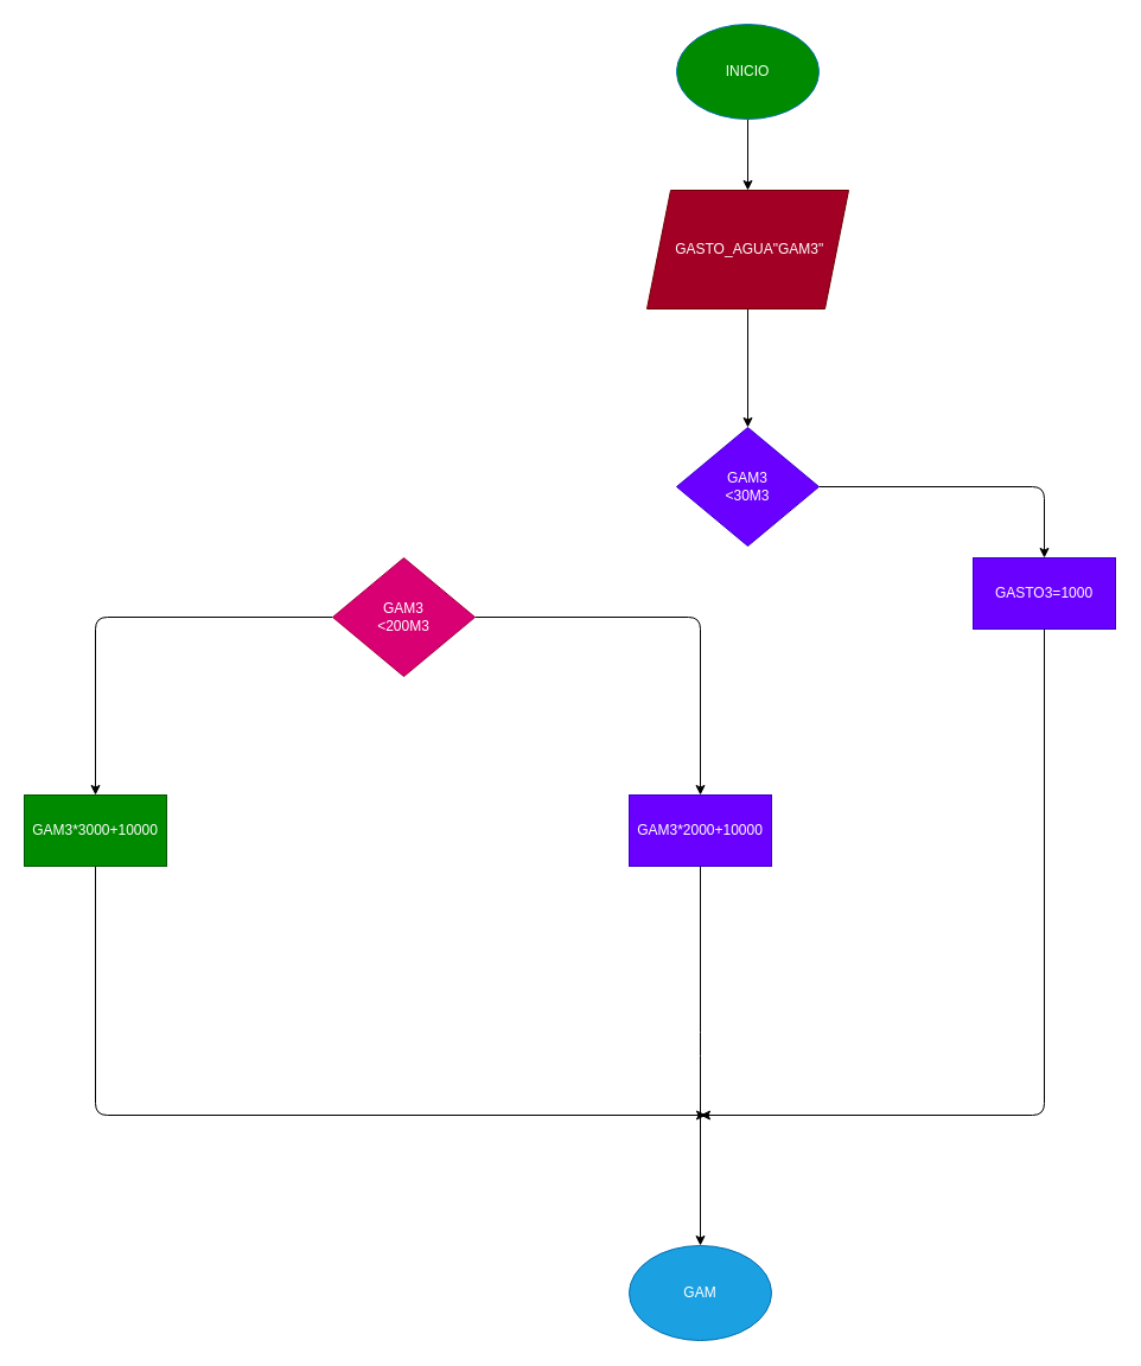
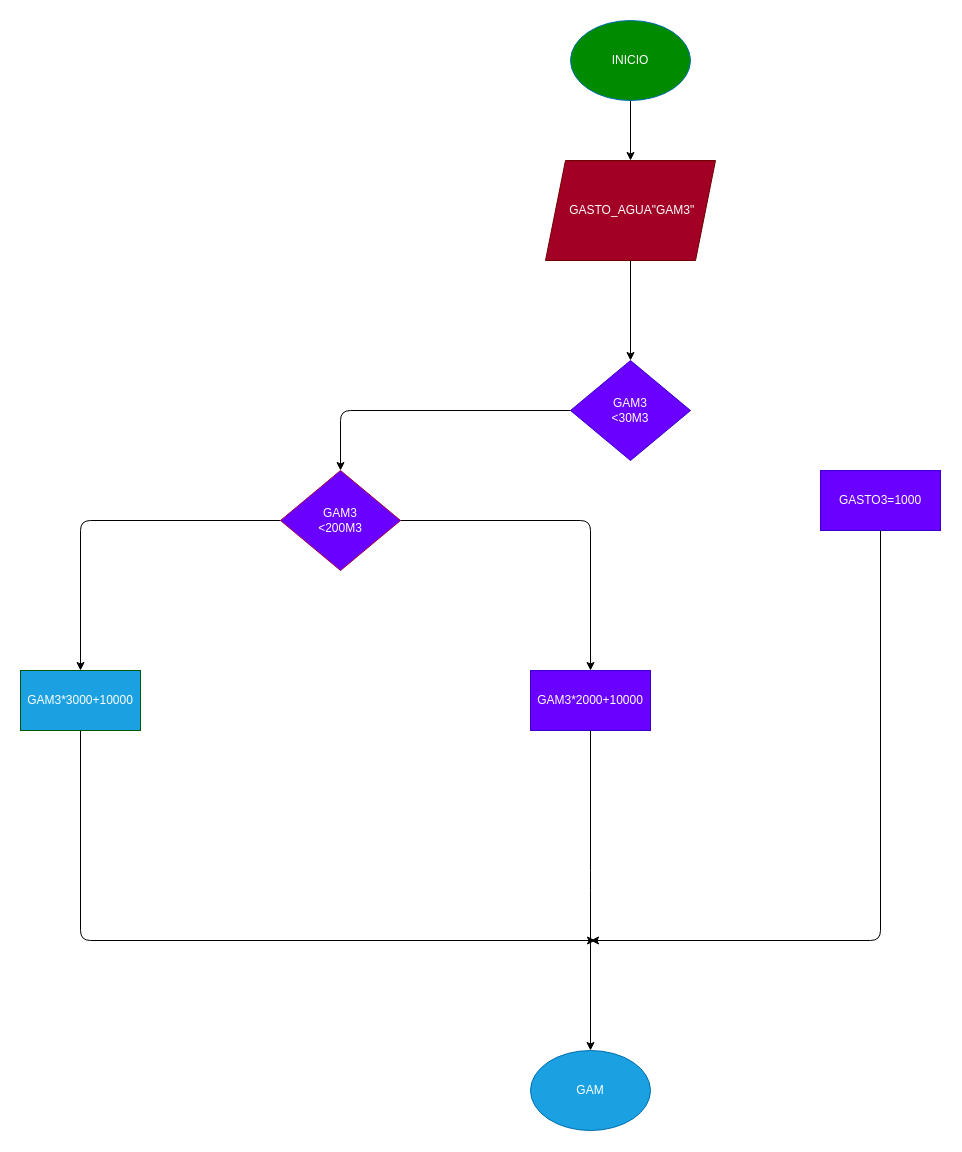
+ <mxCell id="6" value="" style="edgeStyle=none;html=1;" edge="1" parent="1" source="8" target="11"><mxGeometry relative="1" as="geometry"><Array as="points"><mxPoint x="340" y="410" /></Array></mxGeometry></mxCell>
- <mxCell id="7" value="" style="edgeStyle=none;html=1;" edge="1" parent="1" source="8" target="12"><mxGeometry relative="1" as="geometry"><Array as="points"><mxPoint x="880" y="410" /></Array></mxGeometry></mxCell>
- <mxCell id="11" value="GAM3&lt;br&gt;&amp;lt;200M3" style="rhombus;whiteSpace=wrap;html=1;fillColor=#d80073;strokeColor=#A50040;fontColor=#ffffff;" vertex="1" parent="1"><mxGeometry x="280" y="470" width="120" height="100" as="geometry" /></mxCell>
+ <mxCell id="11" value="GAM3&lt;br&gt;&amp;lt;200M3" style="rhombus;whiteSpace=wrap;html=1;fillColor=#6a00ff;strokeColor=#A50040;fontColor=#ffffff;" vertex="1" parent="1"><mxGeometry x="280" y="470" width="120" height="100" as="geometry" /></mxCell>
- <mxCell id="15" value="GAM3*3000+10000" style="whiteSpace=wrap;html=1;fillColor=#008a00;strokeColor=#005700;fontColor=#ffffff;" vertex="1" parent="1"><mxGeometry x="20" y="670" width="120" height="60" as="geometry" /></mxCell>
+ <mxCell id="15" value="GAM3*3000+10000" style="whiteSpace=wrap;html=1;fillColor=#1ba1e2;strokeColor=#005700;fontColor=#ffffff;" vertex="1" parent="1"><mxGeometry x="20" y="670" width="120" height="60" as="geometry" /></mxCell>
